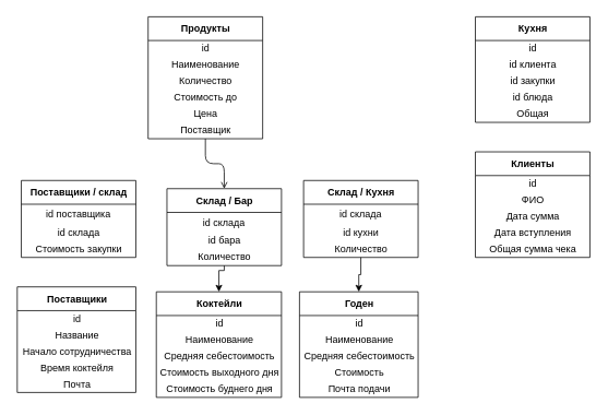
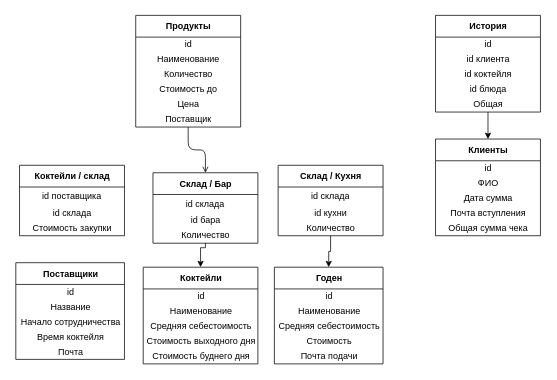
- <mxCell id="27" value="Кухня" style="swimlane;fontStyle=1;align=center;verticalAlign=middle;childLayout=stackLayout;horizontal=1;startSize=29;horizontalStack=0;resizeParent=1;resizeParentMax=0;resizeLast=0;collapsible=0;marginBottom=0;html=1;" parent="1" vertex="1"><mxGeometry x="580" y="20" width="140" height="129" as="geometry" /></mxCell>
+ <mxCell id="27" value="История" style="swimlane;fontStyle=1;align=center;verticalAlign=middle;childLayout=stackLayout;horizontal=1;startSize=29;horizontalStack=0;resizeParent=1;resizeParentMax=0;resizeLast=0;collapsible=0;marginBottom=0;html=1;" parent="1" vertex="1"><mxGeometry x="580" y="20" width="140" height="129" as="geometry" /></mxCell>
- <mxCell id="30" value="id закупки" style="text;html=1;align=center;verticalAlign=middle;resizable=0;points=[];autosize=1;strokeColor=none;fillColor=none;" parent="27" vertex="1"><mxGeometry y="69" width="140" height="20" as="geometry" /></mxCell>
+ <mxCell id="30" value="id коктейля" style="text;html=1;align=center;verticalAlign=middle;resizable=0;points=[];autosize=1;strokeColor=none;fillColor=none;" parent="27" vertex="1"><mxGeometry y="69" width="140" height="20" as="geometry" /></mxCell>
+ <mxCell id="54" style="edgeStyle=none;html=1;entryX=0.5;entryY=0;entryDx=0;entryDy=0;" edge="1" parent="1" source="32" target="33"><mxGeometry relative="1" as="geometry" /></mxCell>
- <mxCell id="39" value="Поставщики / склад" style="swimlane;fontStyle=1;align=center;verticalAlign=middle;childLayout=stackLayout;horizontal=1;startSize=29;horizontalStack=0;resizeParent=1;resizeParentMax=0;resizeLast=0;collapsible=0;marginBottom=0;html=1;" parent="1" vertex="1"><mxGeometry x="25" y="220" width="140" height="94" as="geometry" /></mxCell>
+ <mxCell id="39" value="Коктейли / склад" style="swimlane;fontStyle=1;align=center;verticalAlign=middle;childLayout=stackLayout;horizontal=1;startSize=29;horizontalStack=0;resizeParent=1;resizeParentMax=0;resizeLast=0;collapsible=0;marginBottom=0;html=1;" parent="1" vertex="1"><mxGeometry x="25" y="220" width="140" height="94" as="geometry" /></mxCell>
- <mxCell id="37" value="Дата вступления" style="text;html=1;align=center;verticalAlign=middle;resizable=0;points=[];autosize=1;strokeColor=none;fillColor=none;" parent="33" vertex="1"><mxGeometry y="89" width="140" height="20" as="geometry" /></mxCell>
+ <mxCell id="37" value="Почта вступления" style="text;html=1;align=center;verticalAlign=middle;resizable=0;points=[];autosize=1;strokeColor=none;fillColor=none;" parent="33" vertex="1"><mxGeometry y="89" width="140" height="20" as="geometry" /></mxCell>
